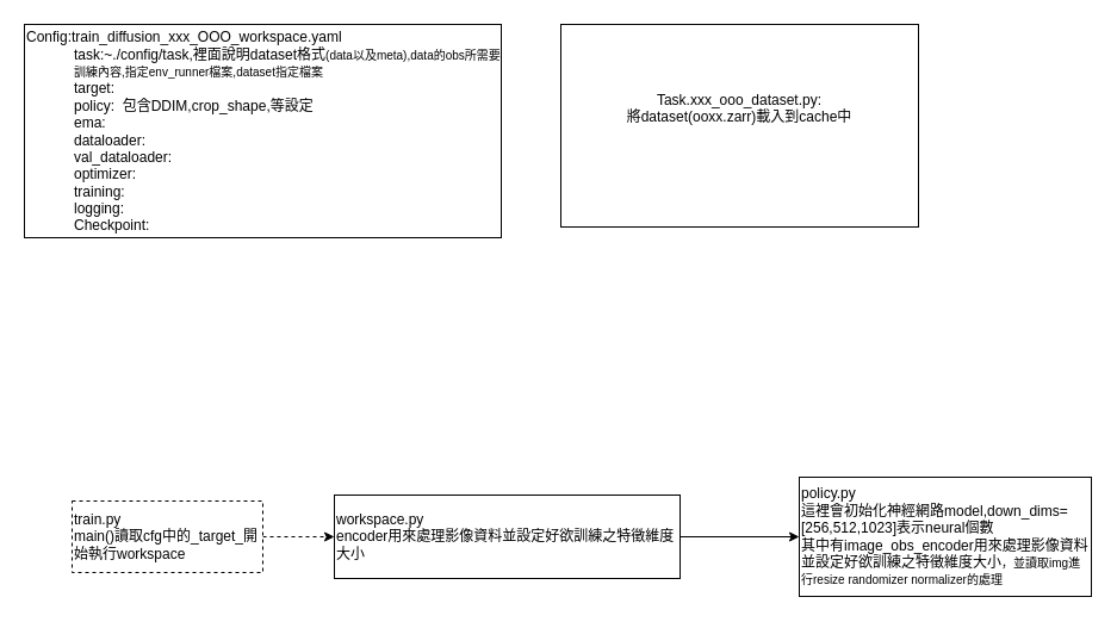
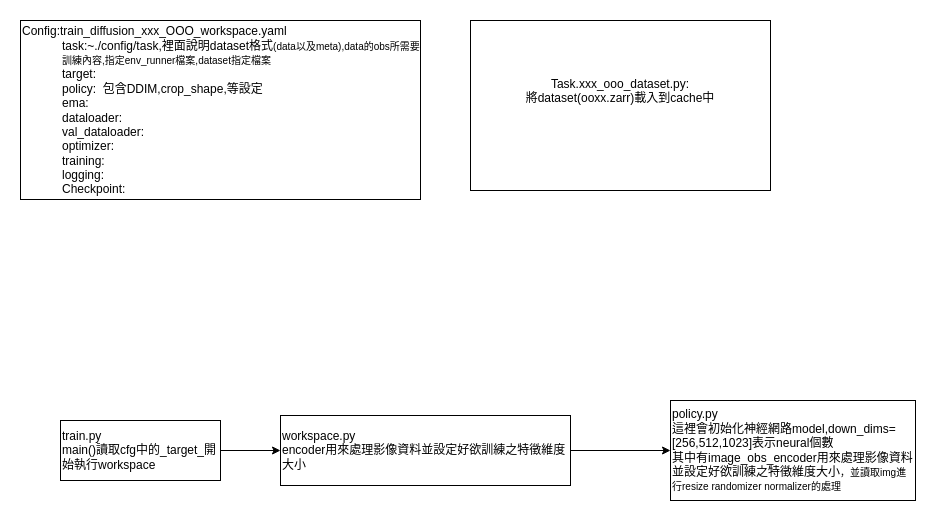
- <mxCell id="5" value="train.py&lt;div&gt;main()讀取cfg中的_target_開始執行workspace&lt;/div&gt;" style="rounded=0;whiteSpace=wrap;html=1;align=left;dashed=1;" vertex="1" parent="1"><mxGeometry x="60" y="420" width="160" height="60" as="geometry" /></mxCell>
+ <mxCell id="5" value="train.py&lt;div&gt;main()讀取cfg中的_target_開始執行workspace&lt;/div&gt;" style="rounded=0;whiteSpace=wrap;html=1;align=left;" vertex="1" parent="1"><mxGeometry x="60" y="420" width="160" height="60" as="geometry" /></mxCell>
- <mxCell id="4" value="" style="edgeStyle=orthogonalEdgeStyle;rounded=0;orthogonalLoop=1;jettySize=auto;html=1;dashed=1;" edge="1" parent="1" source="5" target="7"><mxGeometry relative="1" as="geometry" /></mxCell>
+ <mxCell id="4" value="" style="edgeStyle=orthogonalEdgeStyle;rounded=0;orthogonalLoop=1;jettySize=auto;html=1;" edge="1" parent="1" source="5" target="7"><mxGeometry relative="1" as="geometry" /></mxCell>
